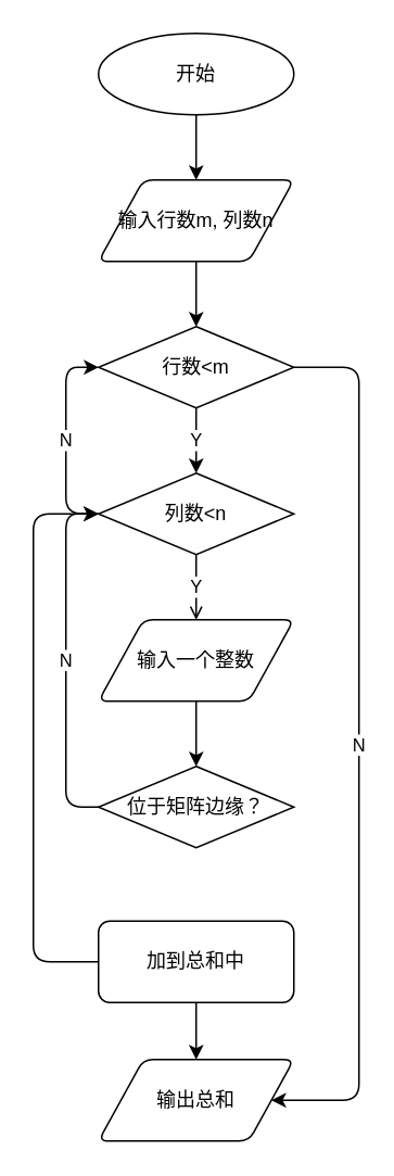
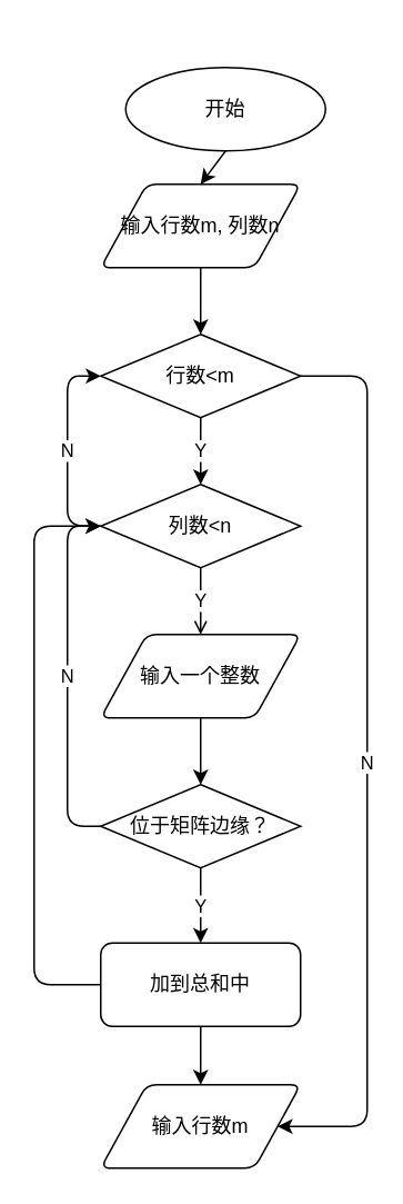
- <mxCell id="2" value="开始" style="strokeWidth=1;html=1;shape=mxgraph.flowchart.start_1;whiteSpace=wrap;" vertex="1" parent="1"><mxGeometry x="60" y="20" width="120" height="50" as="geometry" /></mxCell>
+ <mxCell id="2" value="开始" style="strokeWidth=1;html=1;shape=mxgraph.flowchart.start_1;whiteSpace=wrap;" vertex="1" parent="1"><mxGeometry x="75" y="40" width="120" height="50" as="geometry" /></mxCell>
+ <mxCell id="15" value="Y" style="endArrow=classic;html=1;exitX=0.5;exitY=1;exitDx=0;exitDy=0;exitPerimeter=0;" edge="1" parent="1" source="6" target="7"><mxGeometry width="50" height="50" relative="1" as="geometry"><mxPoint x="330" y="580" as="sourcePoint" /><mxPoint x="380" y="530" as="targetPoint" /></mxGeometry></mxCell>
- <mxCell id="8" value="输出总和" style="shape=parallelogram;html=1;strokeWidth=1;perimeter=parallelogramPerimeter;whiteSpace=wrap;rounded=1;arcSize=12;size=0.23;" vertex="1" parent="1"><mxGeometry x="60" y="650" width="120" height="50" as="geometry" /></mxCell>
+ <mxCell id="8" value="输入行数m" style="shape=parallelogram;html=1;strokeWidth=1;perimeter=parallelogramPerimeter;whiteSpace=wrap;rounded=1;arcSize=12;size=0.23;" vertex="1" parent="1"><mxGeometry x="60" y="650" width="120" height="50" as="geometry" /></mxCell>
